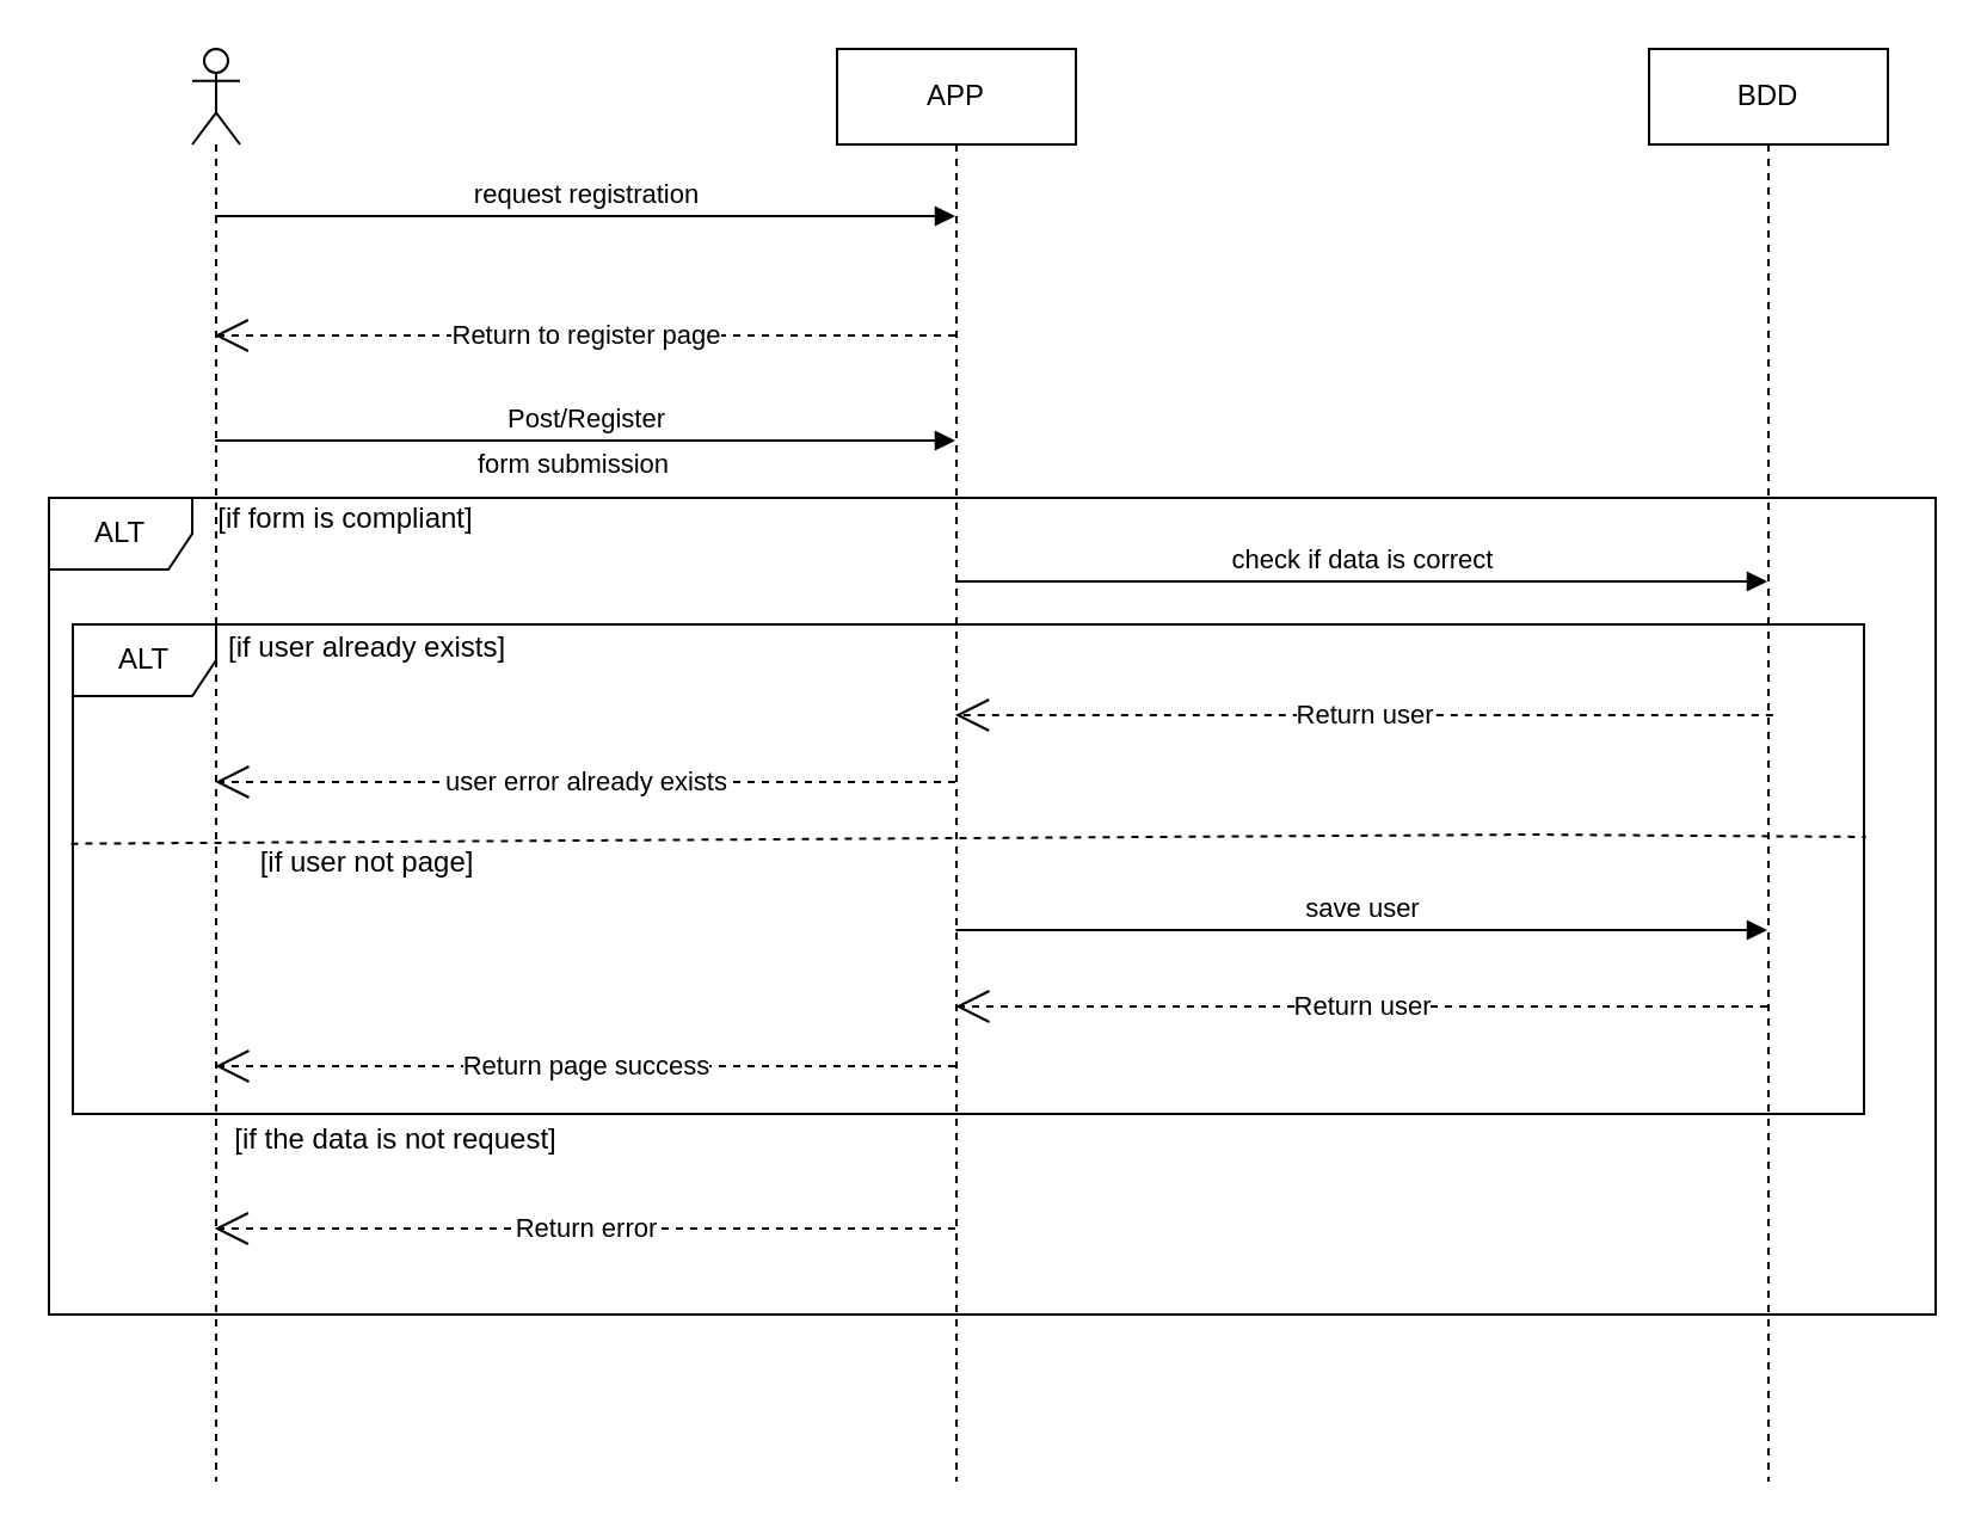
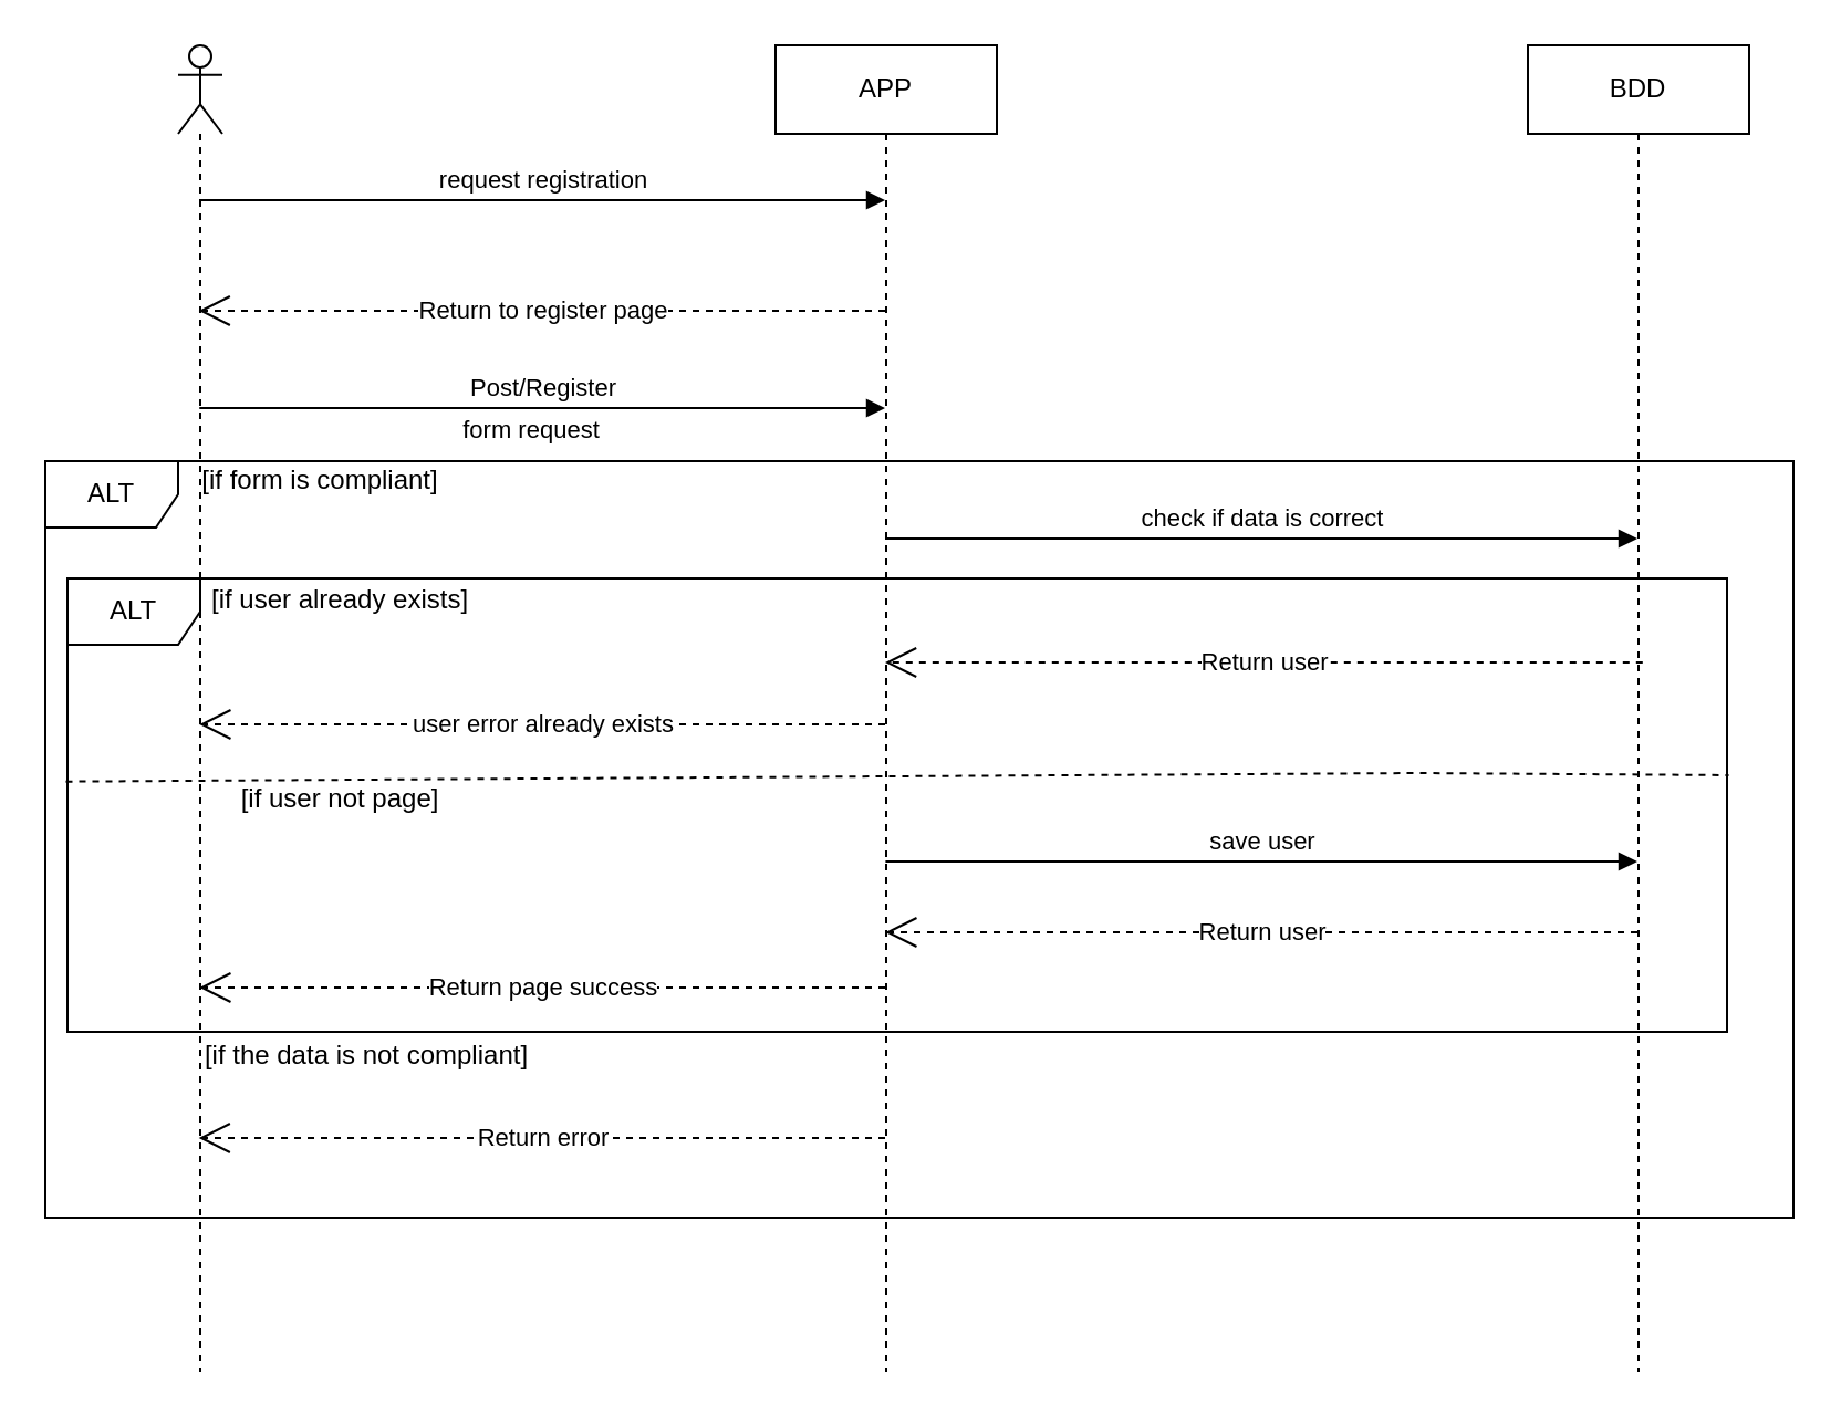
- <mxCell id="14" value="&lt;span style=&quot;font-size: 11px; text-wrap-mode: nowrap; background-color: rgb(255, 255, 255);&quot;&gt;form submission&lt;/span&gt;" style="text;html=1;align=center;verticalAlign=middle;whiteSpace=wrap;rounded=0;" parent="1" vertex="1"><mxGeometry x="210" y="179" width="60" height="30" as="geometry" /></mxCell>
+ <mxCell id="14" value="&lt;span style=&quot;font-size: 11px; text-wrap-mode: nowrap; background-color: rgb(255, 255, 255);&quot;&gt;form request&lt;/span&gt;" style="text;html=1;align=center;verticalAlign=middle;whiteSpace=wrap;rounded=0;" parent="1" vertex="1"><mxGeometry x="210" y="179" width="60" height="30" as="geometry" /></mxCell>
- <mxCell id="22" value="[if the data is not request]" style="text;html=1;align=center;verticalAlign=middle;resizable=0;points=[];autosize=1;strokeColor=none;fillColor=none;" parent="1" vertex="1"><mxGeometry x="80" y="462" width="170" height="30" as="geometry" /></mxCell>
+ <mxCell id="22" value="[if the data is not compliant]" style="text;html=1;align=center;verticalAlign=middle;resizable=0;points=[];autosize=1;strokeColor=none;fillColor=none;" parent="1" vertex="1"><mxGeometry x="80" y="462" width="170" height="30" as="geometry" /></mxCell>
